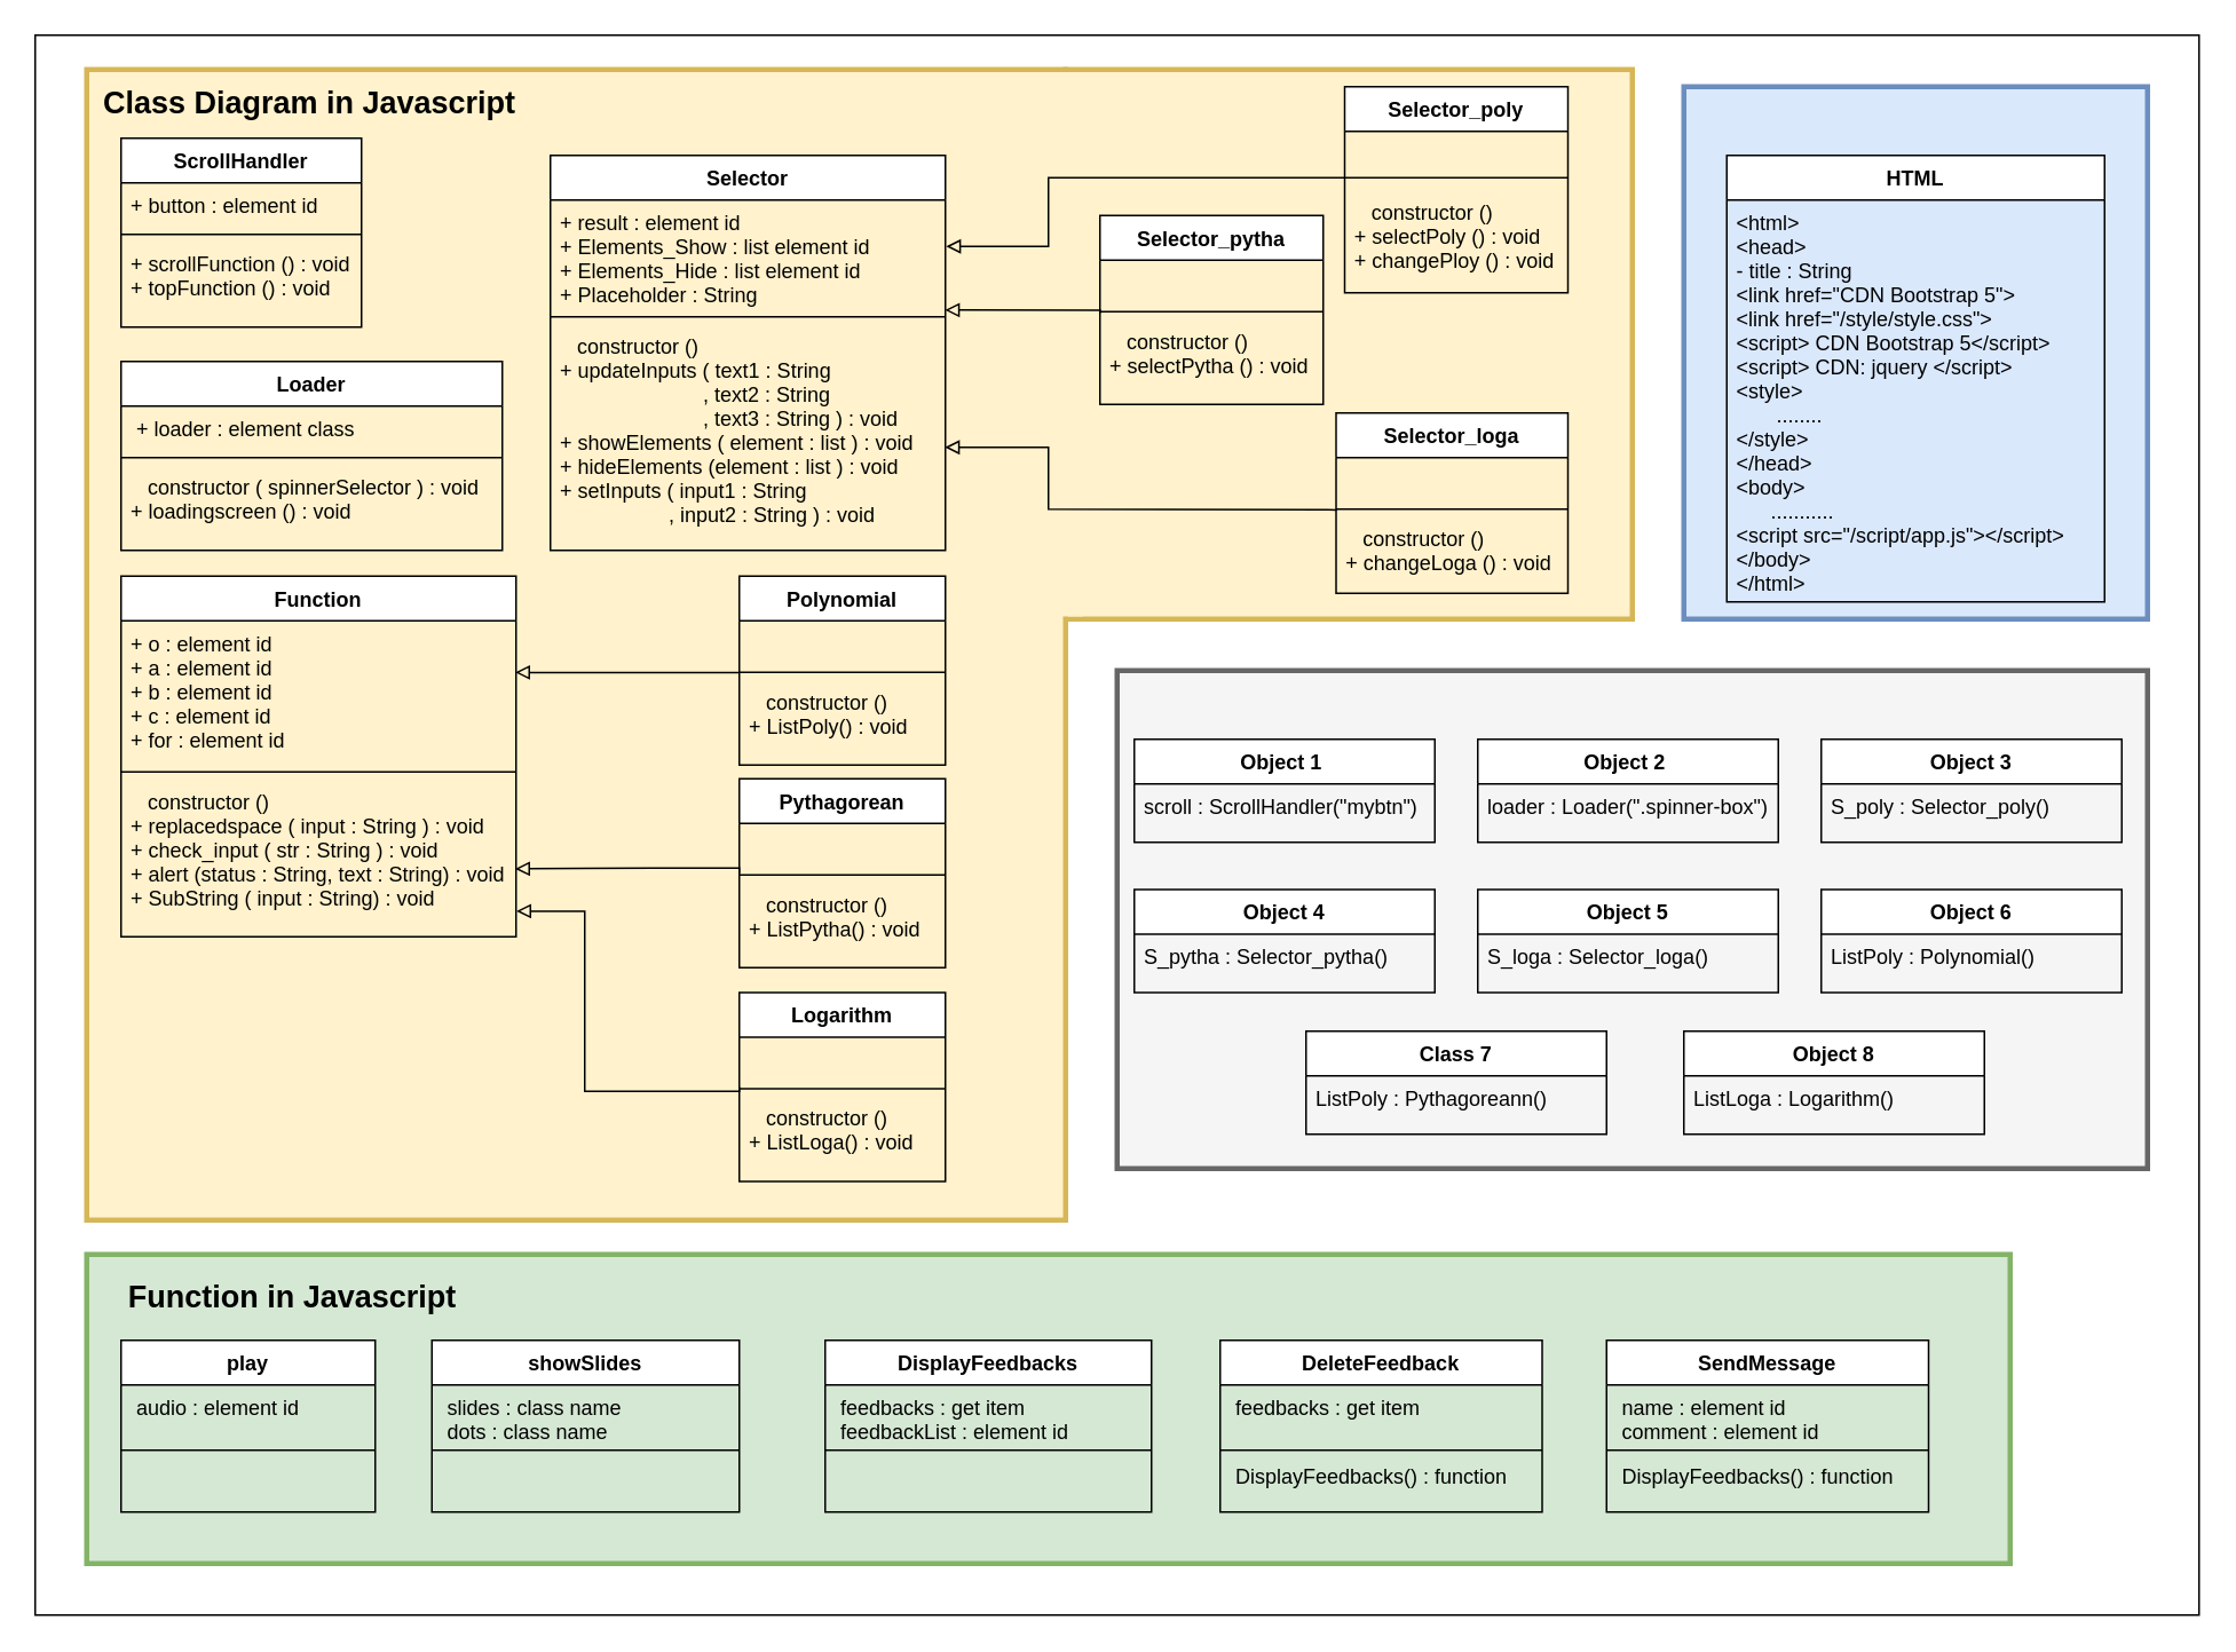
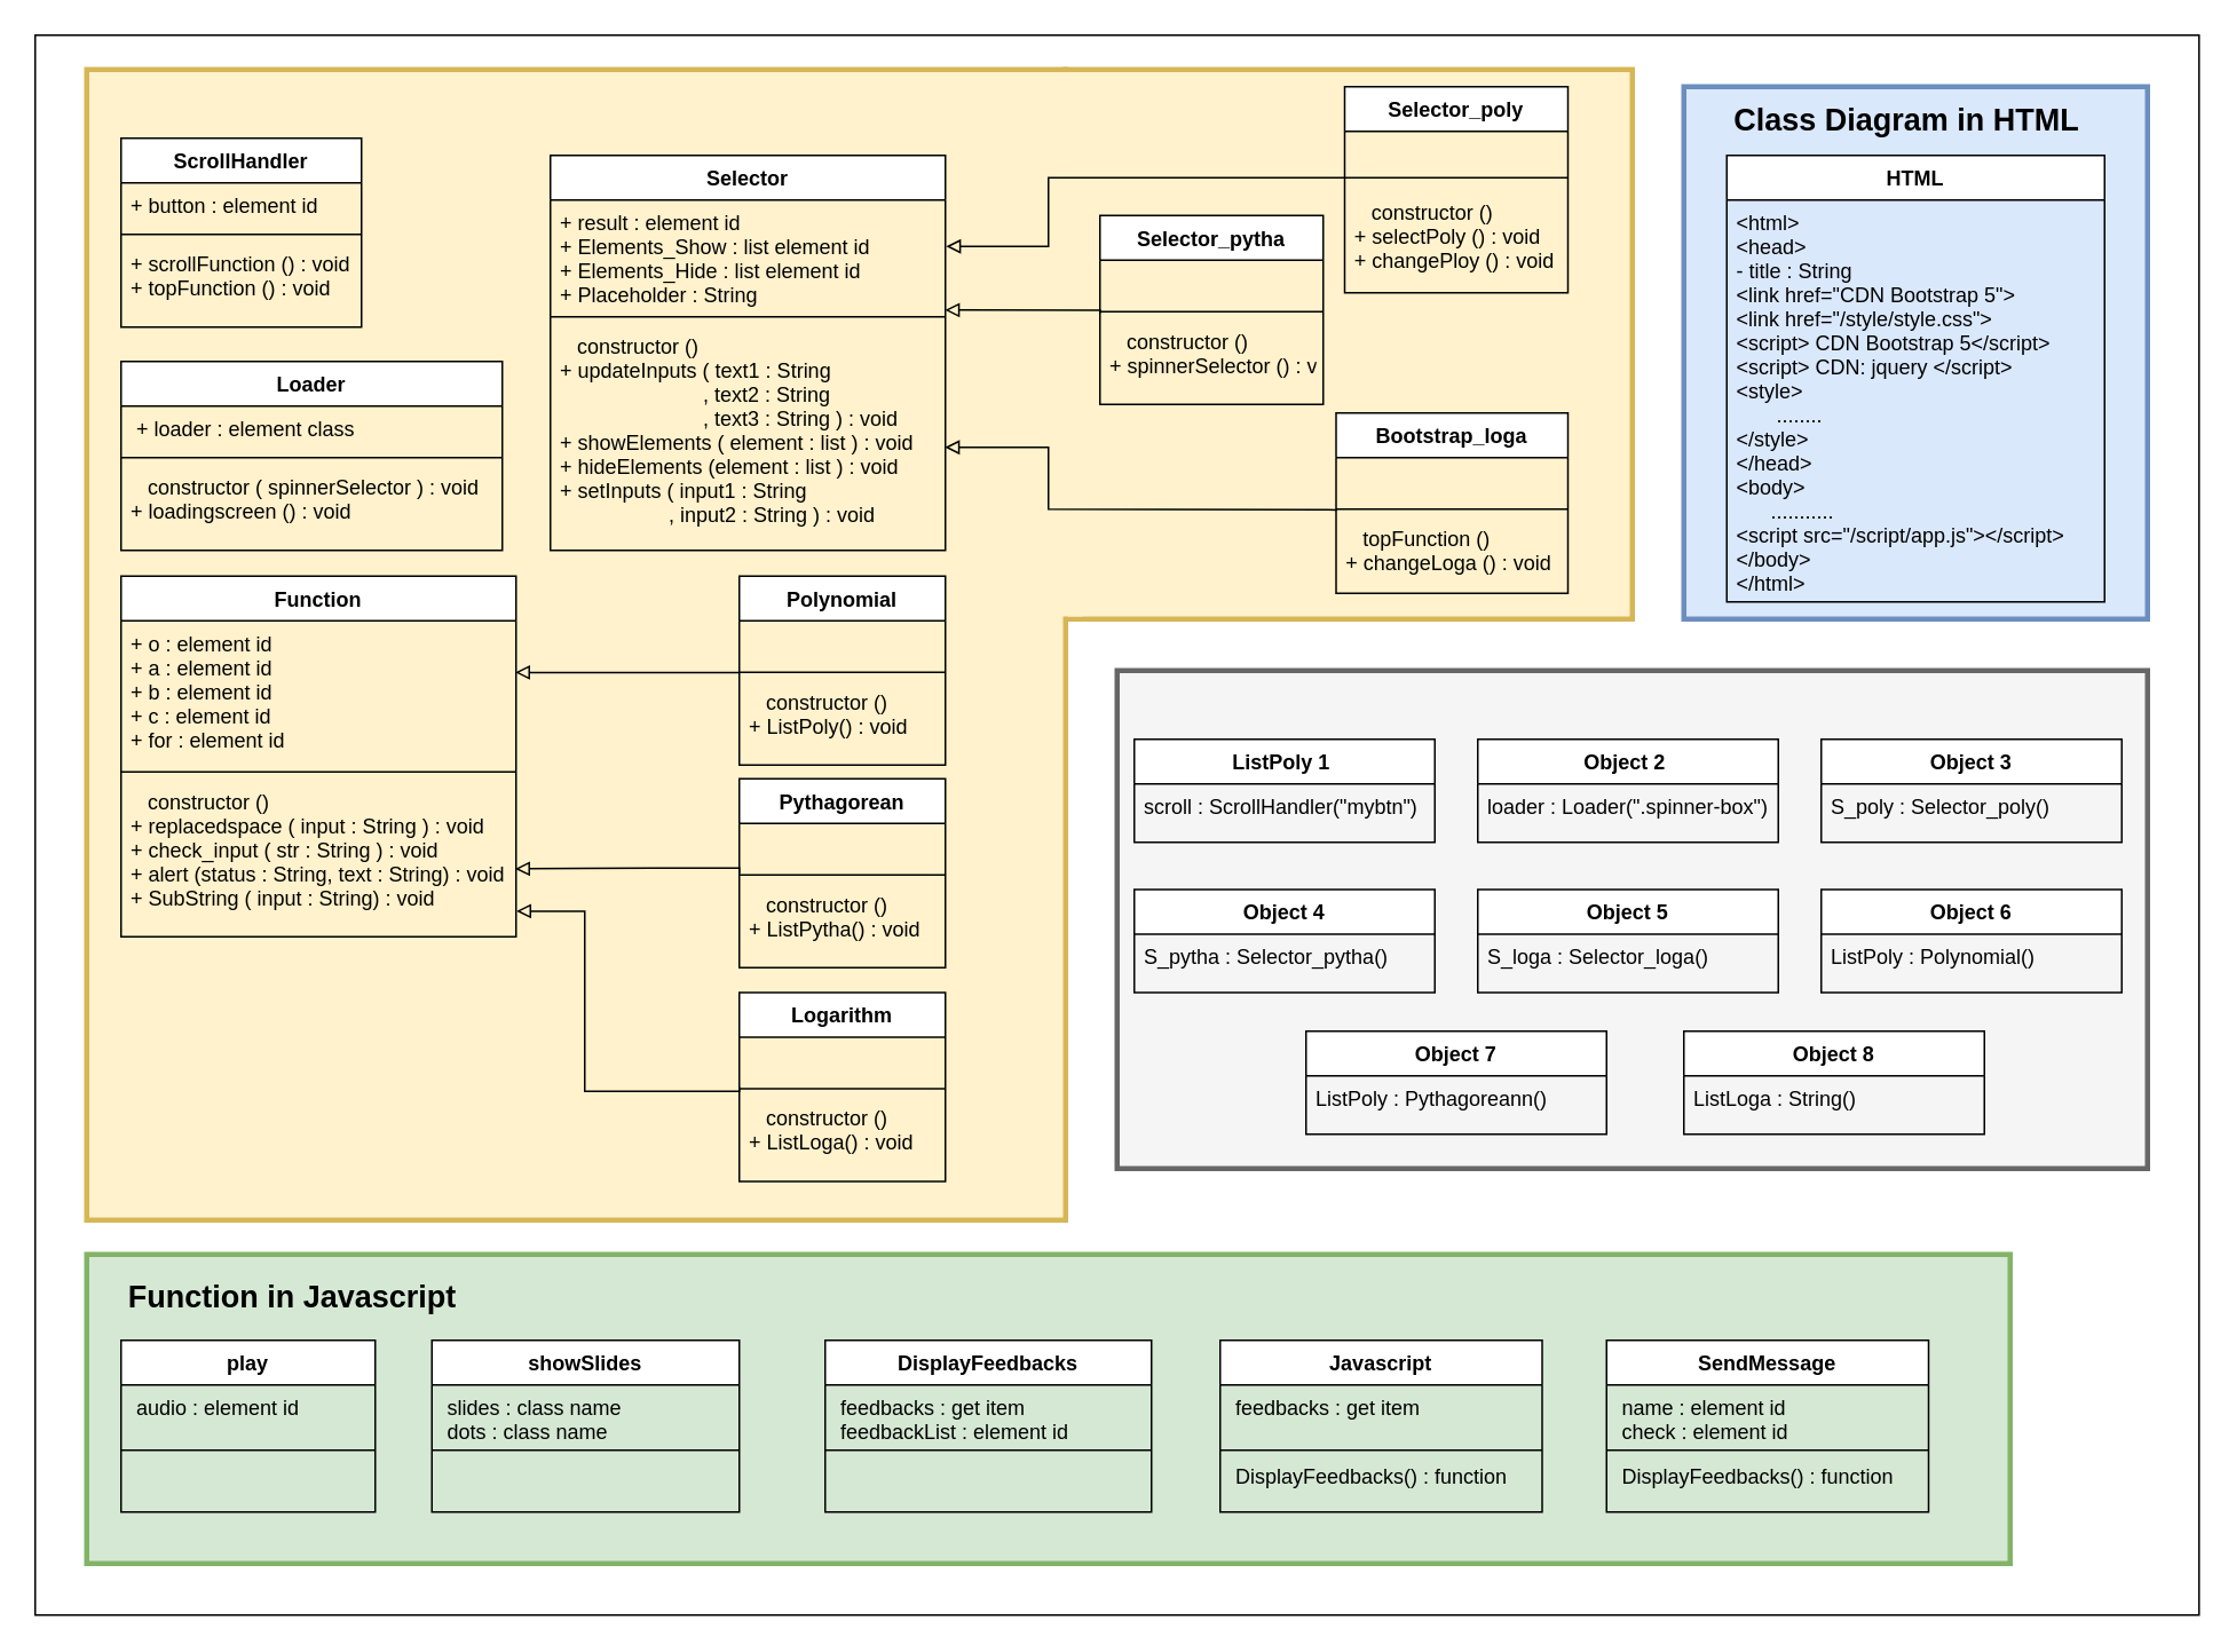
- <mxCell id="40" value="Class Diagram in Javascript" style="text;html=1;strokeColor=none;fillColor=none;align=center;verticalAlign=middle;whiteSpace=wrap;rounded=0;fontColor=none;fontStyle=1;fontSize=18;" parent="1" vertex="1"><mxGeometry x="50" y="50" width="260" height="20" as="geometry" /></mxCell>
+ <mxCell id="44" value="Class Diagram in HTML" style="text;html=1;strokeColor=none;fillColor=none;align=center;verticalAlign=middle;whiteSpace=wrap;rounded=0;fontColor=none;fontStyle=1;fontSize=18;" parent="1" vertex="1"><mxGeometry x="980" y="60" width="260" height="20" as="geometry" /></mxCell>
- <mxCell id="25" value="   constructor ()&#10;+ selectPytha () : void&#10;" style="text;align=left;verticalAlign=top;spacingLeft=4;spacingRight=4;overflow=hidden;rotatable=0;points=[[0,0.5],[1,0.5]];portConstraint=eastwest;" parent="22" vertex="1"><mxGeometry y="60" width="130" height="40" as="geometry" /></mxCell>
+ <mxCell id="25" value="   constructor ()&#10;+ spinnerSelector () : void&#10;" style="text;align=left;verticalAlign=top;spacingLeft=4;spacingRight=4;overflow=hidden;rotatable=0;points=[[0,0.5],[1,0.5]];portConstraint=eastwest;" parent="22" vertex="1"><mxGeometry y="60" width="130" height="40" as="geometry" /></mxCell>
- <mxCell id="26" value="Selector_loga" style="swimlane;fontStyle=1;align=center;verticalAlign=top;childLayout=stackLayout;horizontal=1;startSize=26;horizontalStack=0;resizeParent=1;resizeLast=0;collapsible=1;marginBottom=0;rounded=0;shadow=0;strokeWidth=1;" parent="1" vertex="1"><mxGeometry x="777.5" y="240" width="135" height="105" as="geometry"><mxRectangle x="230" y="140" width="160" height="26" as="alternateBounds" /></mxGeometry></mxCell>
+ <mxCell id="26" value="Bootstrap_loga" style="swimlane;fontStyle=1;align=center;verticalAlign=top;childLayout=stackLayout;horizontal=1;startSize=26;horizontalStack=0;resizeParent=1;resizeLast=0;collapsible=1;marginBottom=0;rounded=0;shadow=0;strokeWidth=1;" parent="1" vertex="1"><mxGeometry x="777.5" y="240" width="135" height="105" as="geometry"><mxRectangle x="230" y="140" width="160" height="26" as="alternateBounds" /></mxGeometry></mxCell>
- <mxCell id="29" value="   constructor ()&#10;+ changeLoga () : void" style="text;align=left;verticalAlign=top;spacingLeft=4;spacingRight=4;overflow=hidden;rotatable=0;points=[[0,0.5],[1,0.5]];portConstraint=eastwest;" parent="26" vertex="1"><mxGeometry y="60" width="135" height="40" as="geometry" /></mxCell>
+ <mxCell id="29" value="   topFunction ()&#10;+ changeLoga () : void" style="text;align=left;verticalAlign=top;spacingLeft=4;spacingRight=4;overflow=hidden;rotatable=0;points=[[0,0.5],[1,0.5]];portConstraint=eastwest;" parent="26" vertex="1"><mxGeometry y="60" width="135" height="40" as="geometry" /></mxCell>
- <mxCell id="30" value="Object 1 " style="swimlane;fontStyle=1;align=center;verticalAlign=top;childLayout=stackLayout;horizontal=1;startSize=26;horizontalStack=0;resizeParent=1;resizeLast=0;collapsible=1;marginBottom=0;rounded=0;shadow=0;strokeWidth=1;" parent="1" vertex="1"><mxGeometry x="660" y="430" width="175" height="60" as="geometry"><mxRectangle x="230" y="140" width="160" height="26" as="alternateBounds" /></mxGeometry></mxCell>
+ <mxCell id="30" value="ListPoly 1 " style="swimlane;fontStyle=1;align=center;verticalAlign=top;childLayout=stackLayout;horizontal=1;startSize=26;horizontalStack=0;resizeParent=1;resizeLast=0;collapsible=1;marginBottom=0;rounded=0;shadow=0;strokeWidth=1;" parent="1" vertex="1"><mxGeometry x="660" y="430" width="175" height="60" as="geometry"><mxRectangle x="230" y="140" width="160" height="26" as="alternateBounds" /></mxGeometry></mxCell>
- <mxCell id="63" value="Class 7" style="swimlane;fontStyle=1;align=center;verticalAlign=top;childLayout=stackLayout;horizontal=1;startSize=26;horizontalStack=0;resizeParent=1;resizeLast=0;collapsible=1;marginBottom=0;rounded=0;shadow=0;strokeWidth=1;" parent="1" vertex="1"><mxGeometry x="760" y="600" width="175" height="60" as="geometry"><mxRectangle x="230" y="140" width="160" height="26" as="alternateBounds" /></mxGeometry></mxCell>
+ <mxCell id="63" value="Object 7" style="swimlane;fontStyle=1;align=center;verticalAlign=top;childLayout=stackLayout;horizontal=1;startSize=26;horizontalStack=0;resizeParent=1;resizeLast=0;collapsible=1;marginBottom=0;rounded=0;shadow=0;strokeWidth=1;" parent="1" vertex="1"><mxGeometry x="760" y="600" width="175" height="60" as="geometry"><mxRectangle x="230" y="140" width="160" height="26" as="alternateBounds" /></mxGeometry></mxCell>
- <mxCell id="66" value="ListLoga : Logarithm()" style="text;align=left;verticalAlign=top;spacingLeft=4;spacingRight=4;overflow=hidden;rotatable=0;points=[[0,0.5],[1,0.5]];portConstraint=eastwest;" parent="65" vertex="1"><mxGeometry y="26" width="175" height="34" as="geometry" /></mxCell>
+ <mxCell id="66" value="ListLoga : String()" style="text;align=left;verticalAlign=top;spacingLeft=4;spacingRight=4;overflow=hidden;rotatable=0;points=[[0,0.5],[1,0.5]];portConstraint=eastwest;" parent="65" vertex="1"><mxGeometry y="26" width="175" height="34" as="geometry" /></mxCell>
- <mxCell id="85" value="DeleteFeedback" style="swimlane;fontStyle=1;align=center;verticalAlign=top;childLayout=stackLayout;horizontal=1;startSize=26;horizontalStack=0;resizeParent=1;resizeLast=0;collapsible=1;marginBottom=0;rounded=0;shadow=0;strokeWidth=1;" vertex="1" parent="1"><mxGeometry x="710" y="780" width="187.5" height="100" as="geometry"><mxRectangle x="230" y="140" width="160" height="26" as="alternateBounds" /></mxGeometry></mxCell>
+ <mxCell id="85" value="Javascript" style="swimlane;fontStyle=1;align=center;verticalAlign=top;childLayout=stackLayout;horizontal=1;startSize=26;horizontalStack=0;resizeParent=1;resizeLast=0;collapsible=1;marginBottom=0;rounded=0;shadow=0;strokeWidth=1;" vertex="1" parent="1"><mxGeometry x="710" y="780" width="187.5" height="100" as="geometry"><mxRectangle x="230" y="140" width="160" height="26" as="alternateBounds" /></mxGeometry></mxCell>
- <mxCell id="90" value=" name : element id&#10; comment : element id&#10; " style="text;align=left;verticalAlign=top;spacingLeft=4;spacingRight=4;overflow=hidden;rotatable=0;points=[[0,0.5],[1,0.5]];portConstraint=eastwest;spacingTop=0;" vertex="1" parent="89"><mxGeometry y="26" width="187.5" height="34" as="geometry" /></mxCell>
+ <mxCell id="90" value=" name : element id&#10; check : element id&#10; " style="text;align=left;verticalAlign=top;spacingLeft=4;spacingRight=4;overflow=hidden;rotatable=0;points=[[0,0.5],[1,0.5]];portConstraint=eastwest;spacingTop=0;" vertex="1" parent="89"><mxGeometry y="26" width="187.5" height="34" as="geometry" /></mxCell>
